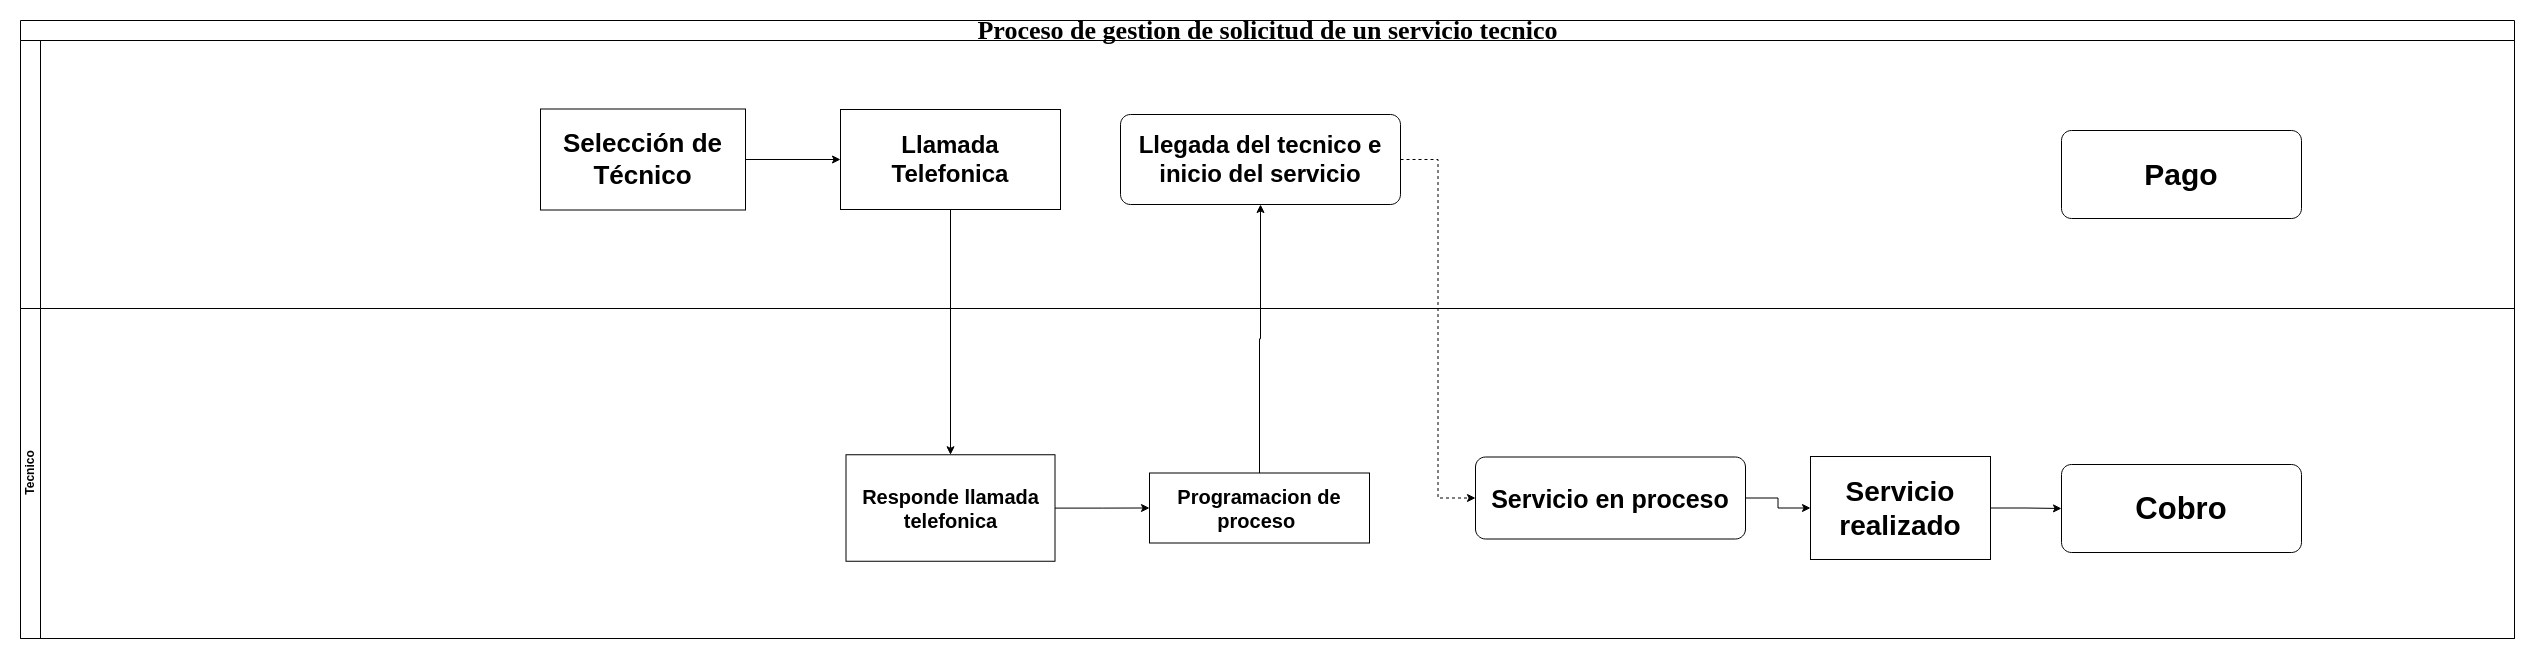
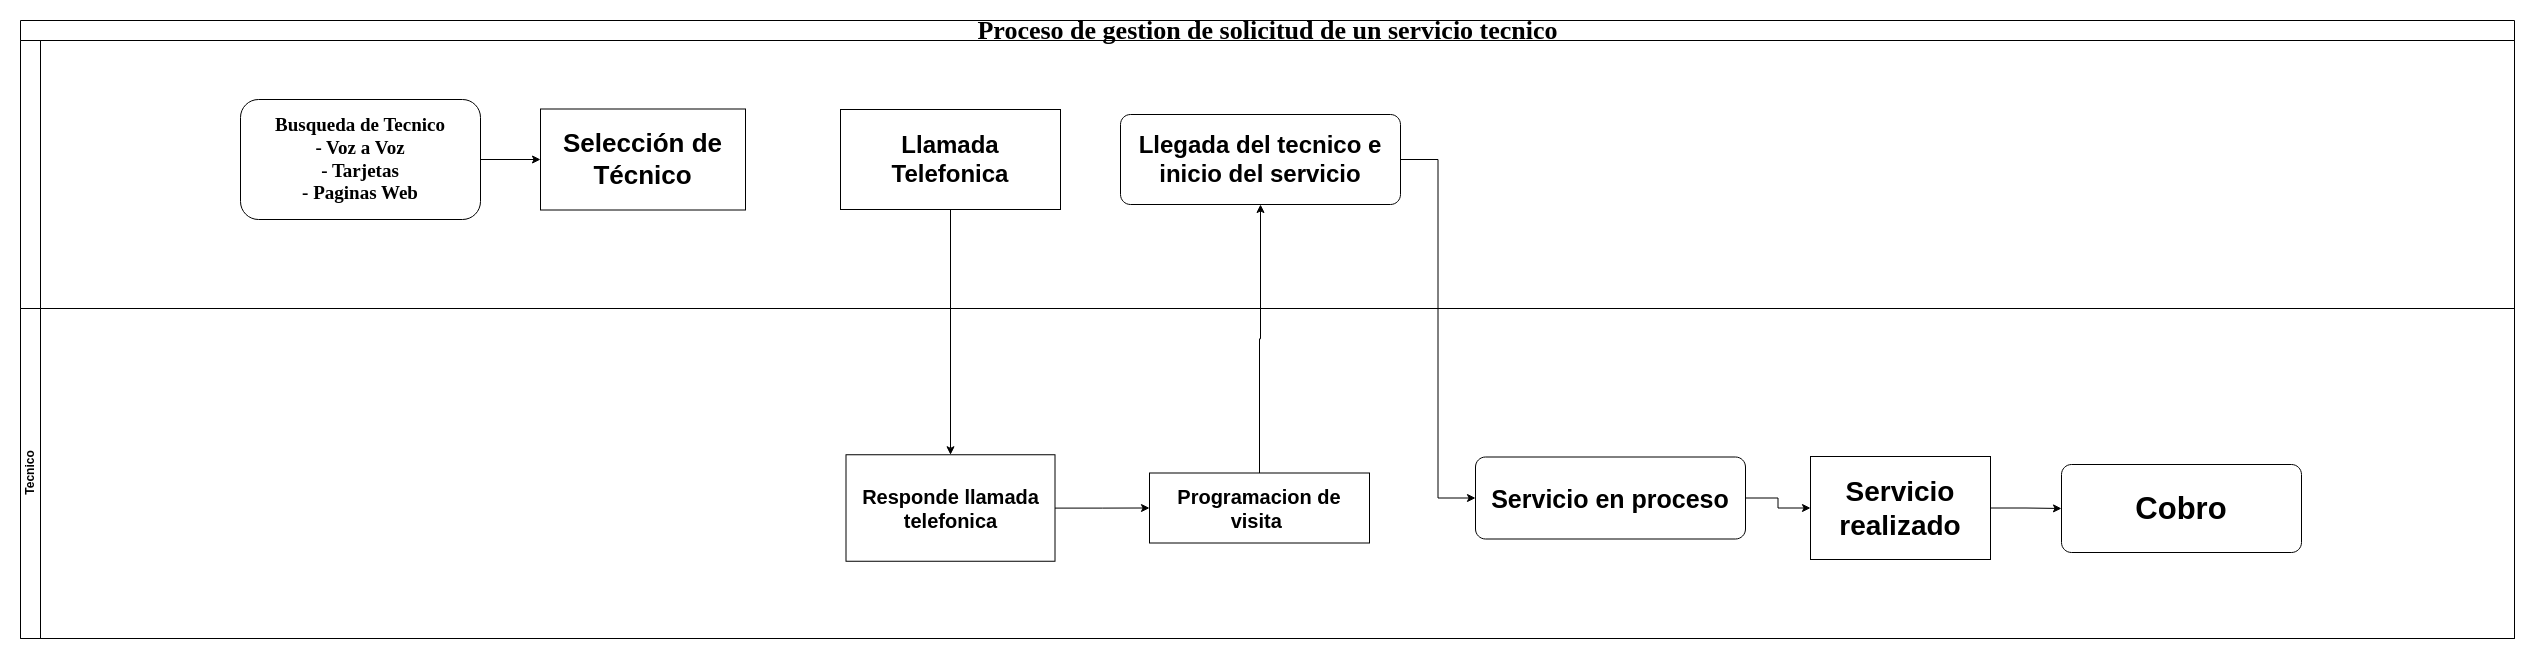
+ <mxCell id="4" value="Busqueda de Tecnico&lt;br style=&quot;font-size: 19px;&quot;&gt;- Voz a Voz&lt;br style=&quot;font-size: 19px;&quot;&gt;- Tarjetas&lt;br style=&quot;font-size: 19px;&quot;&gt;- Paginas Web" style="rounded=1;whiteSpace=wrap;html=1;shadow=0;labelBackgroundColor=none;strokeWidth=1;fontFamily=Verdana;fontSize=19;align=center;fontStyle=1" vertex="1" parent="3"><mxGeometry x="220" y="59" width="240" height="120" as="geometry" /></mxCell>
+ <mxCell id="5" value="" style="edgeStyle=orthogonalEdgeStyle;rounded=0;orthogonalLoop=1;jettySize=auto;html=1;exitX=1;exitY=0.5;exitDx=0;exitDy=0;" edge="1" parent="3" source="4" target="7"><mxGeometry relative="1" as="geometry"><mxPoint x="420" y="79" as="sourcePoint" /><mxPoint x="460" y="140.3" as="targetPoint" /></mxGeometry></mxCell>
- <mxCell id="6" style="edgeStyle=orthogonalEdgeStyle;rounded=0;orthogonalLoop=1;jettySize=auto;html=1;entryX=0;entryY=0.5;entryDx=0;entryDy=0;" edge="1" parent="3" source="7" target="9"><mxGeometry relative="1" as="geometry" /></mxCell>
- <mxCell id="10" value="Pago" style="points=[[0.25,0,0],[0.5,0,0],[0.75,0,0],[1,0.25,0],[1,0.5,0],[1,0.75,0],[0.75,1,0],[0.5,1,0],[0.25,1,0],[0,0.75,0],[0,0.5,0],[0,0.25,0]];shape=mxgraph.bpmn.task;whiteSpace=wrap;rectStyle=rounded;size=10;html=1;container=1;expand=0;collapsible=0;taskMarker=abstract;fontSize=30;fontStyle=1" vertex="1" parent="3"><mxGeometry x="2041" y="90" width="240" height="88" as="geometry" /></mxCell>
- <mxCell id="13" style="edgeStyle=orthogonalEdgeStyle;rounded=0;orthogonalLoop=1;jettySize=auto;html=1;entryX=0;entryY=0.5;entryDx=0;entryDy=0;entryPerimeter=0;dashed=1;" edge="1" parent="2" source="8" target="21"><mxGeometry relative="1" as="geometry" /></mxCell>
+ <mxCell id="13" style="edgeStyle=orthogonalEdgeStyle;rounded=0;orthogonalLoop=1;jettySize=auto;html=1;entryX=0;entryY=0.5;entryDx=0;entryDy=0;entryPerimeter=0;" edge="1" parent="2" source="8" target="21"><mxGeometry relative="1" as="geometry" /></mxCell>
- <mxCell id="20" value="Programacion de proceso&amp;nbsp;" style="rounded=0;whiteSpace=wrap;html=1;fontSize=20;strokeColor=default;align=center;verticalAlign=middle;fontFamily=Helvetica;fontColor=default;fillColor=default;fontStyle=1" vertex="1" parent="14"><mxGeometry x="1129" y="164.5" width="220" height="70" as="geometry" /></mxCell>
+ <mxCell id="20" value="Programacion de visita&amp;nbsp;" style="rounded=0;whiteSpace=wrap;html=1;fontSize=20;strokeColor=default;align=center;verticalAlign=middle;fontFamily=Helvetica;fontColor=default;fillColor=default;fontStyle=1" vertex="1" parent="14"><mxGeometry x="1129" y="164.5" width="220" height="70" as="geometry" /></mxCell>
